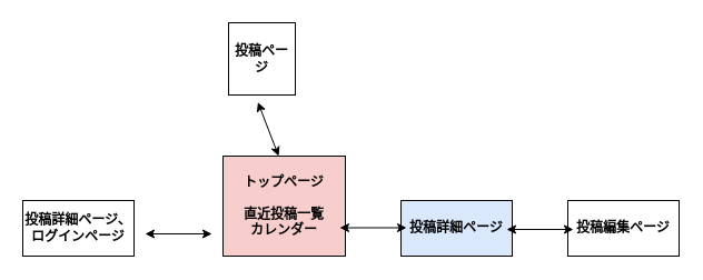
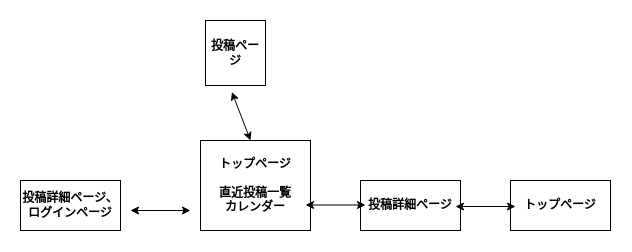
- <mxCell id="2" value="トップページ&lt;br&gt;&lt;br&gt;直近投稿一覧&lt;br&gt;カレンダー" style="rounded=0;whiteSpace=wrap;html=1;fontStyle=1;fillColor=#f8cecc;" vertex="1" parent="1"><mxGeometry x="200" y="140" width="110" height="90" as="geometry" /></mxCell>
+ <mxCell id="2" value="トップページ&lt;br&gt;&lt;br&gt;直近投稿一覧&lt;br&gt;カレンダー" style="rounded=0;whiteSpace=wrap;html=1;fontStyle=1" vertex="1" parent="1"><mxGeometry x="200" y="140" width="110" height="90" as="geometry" /></mxCell>
- <mxCell id="4" value="投稿詳細ページ" style="rounded=0;whiteSpace=wrap;html=1;fontStyle=1;fillColor=#dae8fc;" vertex="1" parent="1"><mxGeometry x="360" y="180" width="100" height="50" as="geometry" /></mxCell>
+ <mxCell id="4" value="投稿詳細ページ" style="rounded=0;whiteSpace=wrap;html=1;fontStyle=1" vertex="1" parent="1"><mxGeometry x="360" y="180" width="100" height="50" as="geometry" /></mxCell>
- <mxCell id="7" value="投稿編集ページ" style="rounded=0;whiteSpace=wrap;html=1;fontStyle=1" vertex="1" parent="1"><mxGeometry x="510" y="180" width="100" height="50" as="geometry" /></mxCell>
+ <mxCell id="7" value="トップページ" style="rounded=0;whiteSpace=wrap;html=1;fontStyle=1" vertex="1" parent="1"><mxGeometry x="510" y="180" width="100" height="50" as="geometry" /></mxCell>
